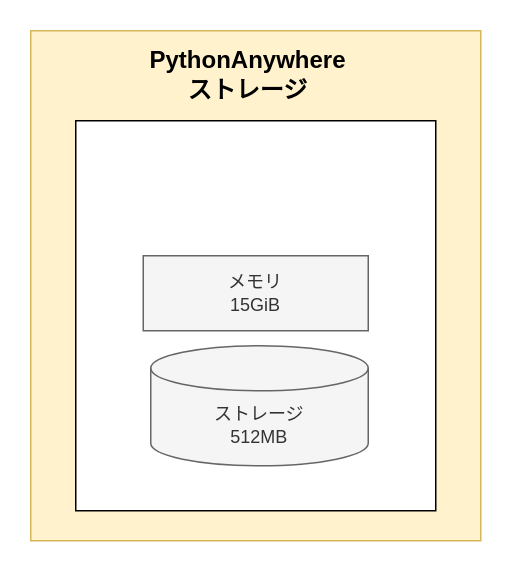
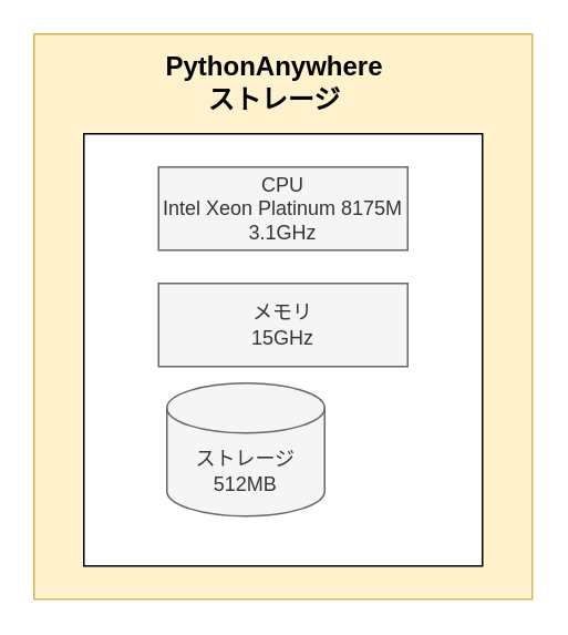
+ <mxCell id="5" value="CPU&lt;div&gt;Intel Xeon Platinum 8175M&lt;/div&gt;&lt;div&gt;3.1GHz&lt;/div&gt;" style="text;html=1;align=center;verticalAlign=middle;whiteSpace=wrap;rounded=0;fillColor=#f5f5f5;fontColor=#333333;strokeColor=#666666;" vertex="1" parent="1"><mxGeometry x="95" y="100" width="150" height="50" as="geometry" /></mxCell>
- <mxCell id="6" value="メモリ&lt;br&gt;&lt;div&gt;&lt;span style=&quot;background-color: transparent;&quot;&gt;15GiB&lt;/span&gt;&lt;/div&gt;" style="text;html=1;align=center;verticalAlign=middle;whiteSpace=wrap;rounded=0;fillColor=#f5f5f5;fontColor=#333333;strokeColor=#666666;" vertex="1" parent="1"><mxGeometry x="95" y="170" width="150" height="50" as="geometry" /></mxCell>
+ <mxCell id="6" value="メモリ&lt;br&gt;&lt;div&gt;&lt;span style=&quot;background-color: transparent;&quot;&gt;15GHz&lt;/span&gt;&lt;/div&gt;" style="text;html=1;align=center;verticalAlign=middle;whiteSpace=wrap;rounded=0;fillColor=#f5f5f5;fontColor=#333333;strokeColor=#666666;" vertex="1" parent="1"><mxGeometry x="95" y="170" width="150" height="50" as="geometry" /></mxCell>
- <mxCell id="7" value="ストレージ&lt;br&gt;&lt;div&gt;512MB&lt;br&gt;&lt;/div&gt;" style="shape=cylinder3;whiteSpace=wrap;html=1;boundedLbl=1;backgroundOutline=1;size=15;fillColor=#f5f5f5;fontColor=#333333;strokeColor=#666666;" vertex="1" parent="1"><mxGeometry x="100" y="230" width="145" height="80" as="geometry" /></mxCell>
+ <mxCell id="7" value="ストレージ&lt;br&gt;&lt;div&gt;512MB&lt;br&gt;&lt;/div&gt;" style="shape=cylinder3;whiteSpace=wrap;html=1;boundedLbl=1;backgroundOutline=1;size=15;fillColor=#f5f5f5;fontColor=#333333;strokeColor=#666666;" vertex="1" parent="1"><mxGeometry x="100" y="230" width="95" height="80" as="geometry" /></mxCell>
